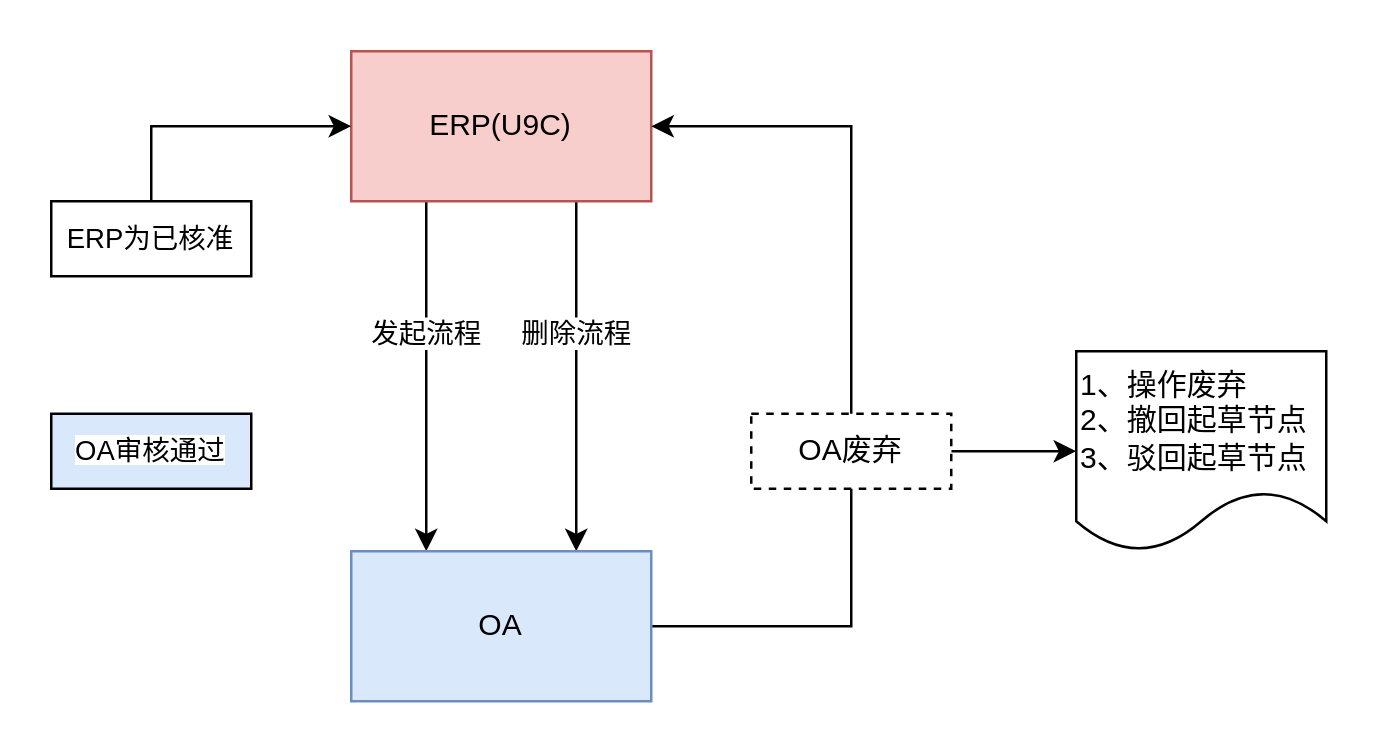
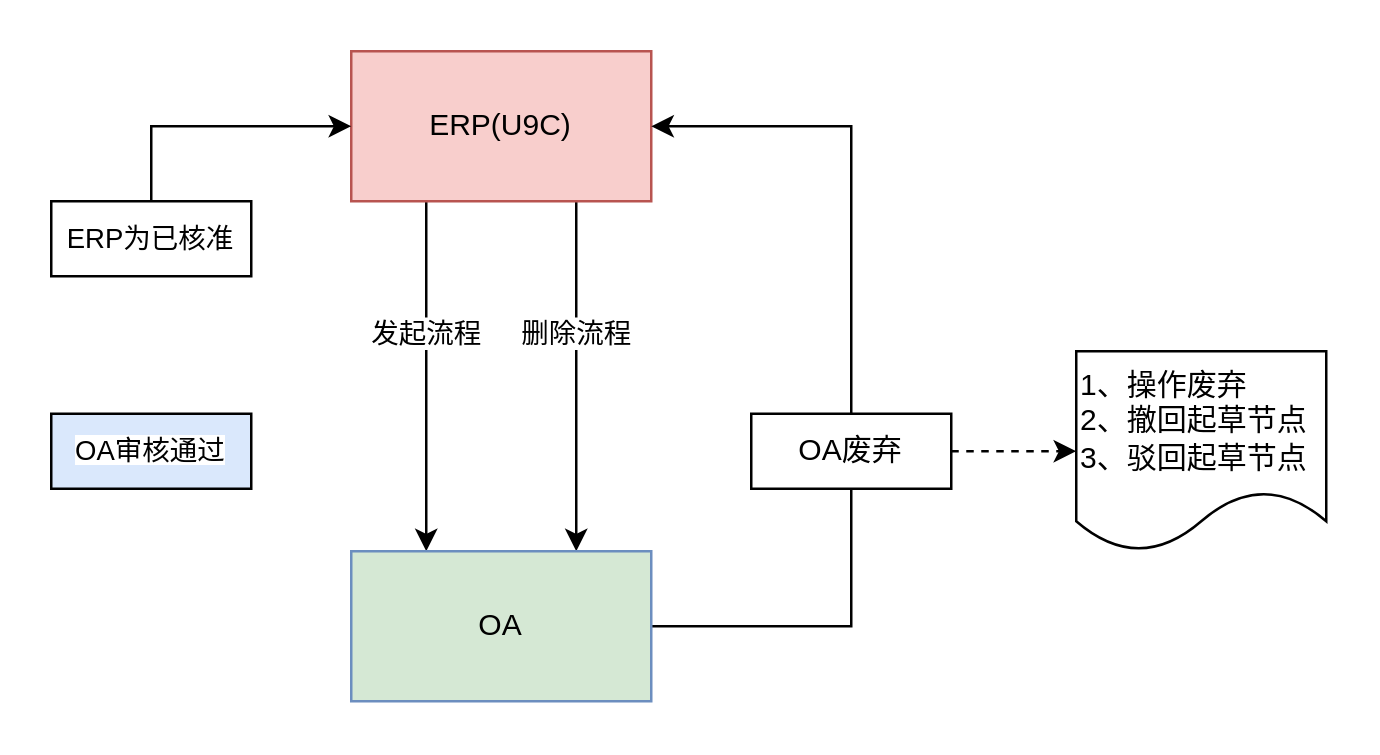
- <mxCell id="11" value="OA废弃" style="rounded=0;whiteSpace=wrap;html=1;dashed=1;" vertex="1" parent="1"><mxGeometry x="300" y="165" width="80" height="30" as="geometry" /></mxCell>
+ <mxCell id="11" value="OA废弃" style="rounded=0;whiteSpace=wrap;html=1;" vertex="1" parent="1"><mxGeometry x="300" y="165" width="80" height="30" as="geometry" /></mxCell>
- <mxCell id="10" style="edgeStyle=orthogonalEdgeStyle;rounded=0;orthogonalLoop=1;jettySize=auto;html=1;exitX=1;exitY=0.5;exitDx=0;exitDy=0;entryX=0;entryY=0.5;entryDx=0;entryDy=0;" edge="1" parent="1" source="11" target="14"><mxGeometry relative="1" as="geometry" /></mxCell>
+ <mxCell id="10" style="edgeStyle=orthogonalEdgeStyle;rounded=0;orthogonalLoop=1;jettySize=auto;html=1;exitX=1;exitY=0.5;exitDx=0;exitDy=0;entryX=0;entryY=0.5;entryDx=0;entryDy=0;dashed=1;" edge="1" parent="1" source="11" target="14"><mxGeometry relative="1" as="geometry" /></mxCell>
- <mxCell id="9" value="OA" style="rounded=0;whiteSpace=wrap;html=1;fillColor=#dae8fc;strokeColor=#6c8ebf;" vertex="1" parent="1"><mxGeometry x="140" y="220" width="120" height="60" as="geometry" /></mxCell>
+ <mxCell id="9" value="OA" style="rounded=0;whiteSpace=wrap;html=1;fillColor=#d5e8d4;strokeColor=#6c8ebf;" vertex="1" parent="1"><mxGeometry x="140" y="220" width="120" height="60" as="geometry" /></mxCell>
